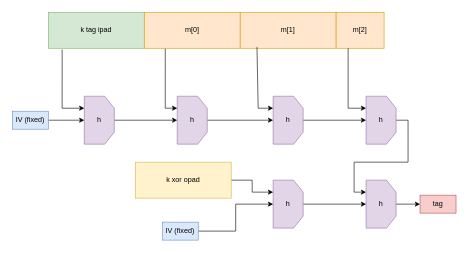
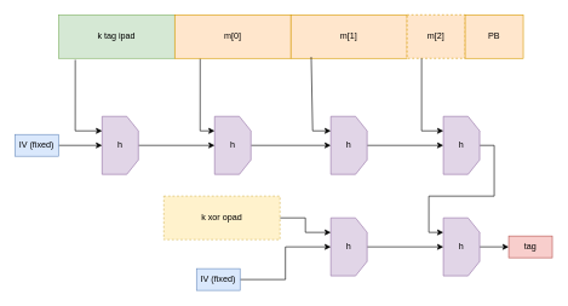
- <mxCell id="6" value="m[2]" style="rounded=0;whiteSpace=wrap;html=1;fillColor=#ffe6cc;strokeColor=#d79b00;" vertex="1" parent="1"><mxGeometry x="560" y="20" width="80" height="60" as="geometry" /></mxCell>
+ <mxCell id="6" value="m[2]" style="rounded=0;whiteSpace=wrap;html=1;fillColor=#ffe6cc;strokeColor=#d79b00;dashed=1;" vertex="1" parent="1"><mxGeometry x="560" y="20" width="80" height="60" as="geometry" /></mxCell>
+ <mxCell id="7" value="PB" style="rounded=0;whiteSpace=wrap;html=1;fillColor=#ffe6cc;strokeColor=#d79b00;" vertex="1" parent="1"><mxGeometry x="640" y="20" width="80" height="60" as="geometry" /></mxCell>
- <mxCell id="26" value="k xor opad" style="rounded=0;whiteSpace=wrap;html=1;fillColor=#fff2cc;strokeColor=#d6b656;" vertex="1" parent="1"><mxGeometry x="225" y="270" width="160" height="60" as="geometry" /></mxCell>
+ <mxCell id="26" value="k xor opad" style="rounded=0;whiteSpace=wrap;html=1;fillColor=#fff2cc;strokeColor=#d6b656;dashed=1;" vertex="1" parent="1"><mxGeometry x="225" y="270" width="160" height="60" as="geometry" /></mxCell>
